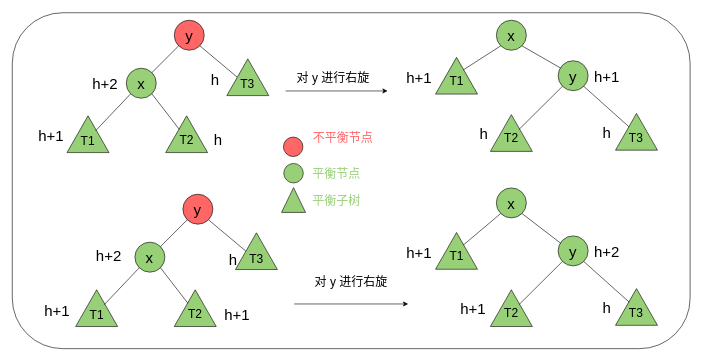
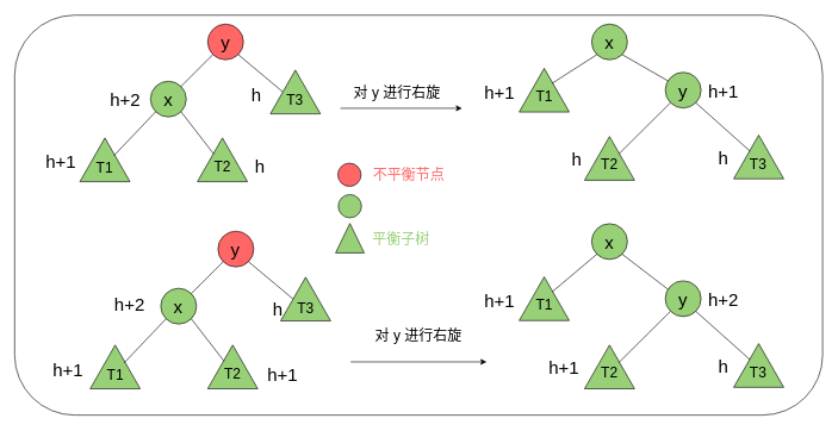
- <mxCell id="44" value="&lt;font color=&quot;#ff6666&quot; style=&quot;font-size: 20px&quot;&gt;不平衡节点&lt;/font&gt;" style="text;html=1;strokeColor=none;fillColor=none;align=center;verticalAlign=middle;whiteSpace=wrap;rounded=0;" vertex="1" parent="1"><mxGeometry x="513.26" y="219" width="116.74" height="20" as="geometry" /></mxCell>
+ <mxCell id="44" value="&lt;font color=&quot;#ff6666&quot; style=&quot;font-size: 20px&quot;&gt;不平衡节点&lt;/font&gt;" style="text;html=1;strokeColor=none;fillColor=none;align=center;verticalAlign=middle;whiteSpace=wrap;rounded=0;" vertex="1" parent="1"><mxGeometry x="513.26" y="234" width="116.74" height="20" as="geometry" /></mxCell>
- <mxCell id="46" value="&lt;font color=&quot;#97d077&quot; style=&quot;font-size: 20px&quot;&gt;平衡节点&lt;/font&gt;" style="text;html=1;strokeColor=none;fillColor=none;align=center;verticalAlign=middle;whiteSpace=wrap;rounded=0;" vertex="1" parent="1"><mxGeometry x="513.26" y="278" width="94.87" height="20" as="geometry" /></mxCell>
